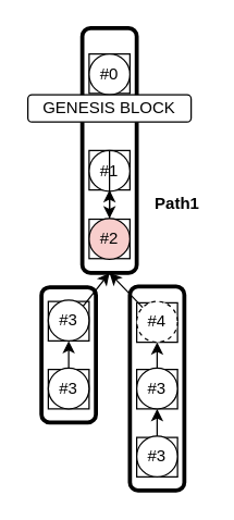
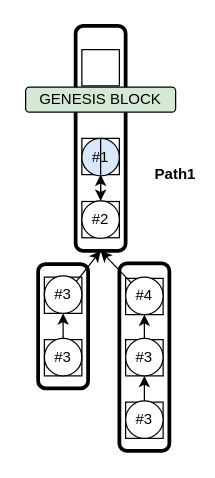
- <mxCell id="8" value="#0" style="ellipse;whiteSpace=wrap;html=1;" parent="1" vertex="1"><mxGeometry x="65" y="39" width="30" height="30" as="geometry" /></mxCell>
- <mxCell id="9" value="GENESIS BLOCK" style="rounded=1;whiteSpace=wrap;html=1;" parent="1" vertex="1"><mxGeometry x="20" y="69" width="120" height="20" as="geometry" /></mxCell>
+ <mxCell id="9" value="GENESIS BLOCK" style="rounded=1;whiteSpace=wrap;html=1;fillColor=#d5e8d4;" parent="1" vertex="1"><mxGeometry x="20" y="69" width="120" height="20" as="geometry" /></mxCell>
- <mxCell id="6" value="#1" style="ellipse;whiteSpace=wrap;html=1;" parent="1" vertex="1"><mxGeometry x="65" y="110" width="30" height="30" as="geometry" /></mxCell>
+ <mxCell id="6" value="#1" style="ellipse;whiteSpace=wrap;html=1;fillColor=#dae8fc;" parent="1" vertex="1"><mxGeometry x="65" y="110" width="30" height="30" as="geometry" /></mxCell>
- <mxCell id="15" value="&lt;b&gt;Path1&lt;/b&gt;" style="text;html=1;strokeColor=none;fillColor=none;align=center;verticalAlign=middle;whiteSpace=wrap;rounded=0;" vertex="1" parent="1"><mxGeometry x="110" y="139" width="40" height="20" as="geometry" /></mxCell>
+ <mxCell id="15" value="&lt;b&gt;Path1&lt;/b&gt;" style="text;html=1;strokeColor=none;fillColor=none;align=center;verticalAlign=middle;whiteSpace=wrap;rounded=0;" vertex="1" parent="1"><mxGeometry x="120" y="129" width="40" height="20" as="geometry" /></mxCell>
- <mxCell id="7" value="#2" style="ellipse;whiteSpace=wrap;html=1;fillColor=#f8cecc;" parent="1" vertex="1"><mxGeometry x="65" y="160" width="30" height="30" as="geometry" /></mxCell>
+ <mxCell id="7" value="#2" style="ellipse;whiteSpace=wrap;html=1;" parent="1" vertex="1"><mxGeometry x="65" y="160" width="30" height="30" as="geometry" /></mxCell>
- <mxCell id="17" value="#4" style="ellipse;whiteSpace=wrap;html=1;dashed=1;" vertex="1" parent="1"><mxGeometry x="100" y="221" width="30" height="30" as="geometry" /></mxCell>
+ <mxCell id="17" value="#4" style="ellipse;whiteSpace=wrap;html=1;" vertex="1" parent="1"><mxGeometry x="100" y="221" width="30" height="30" as="geometry" /></mxCell>
